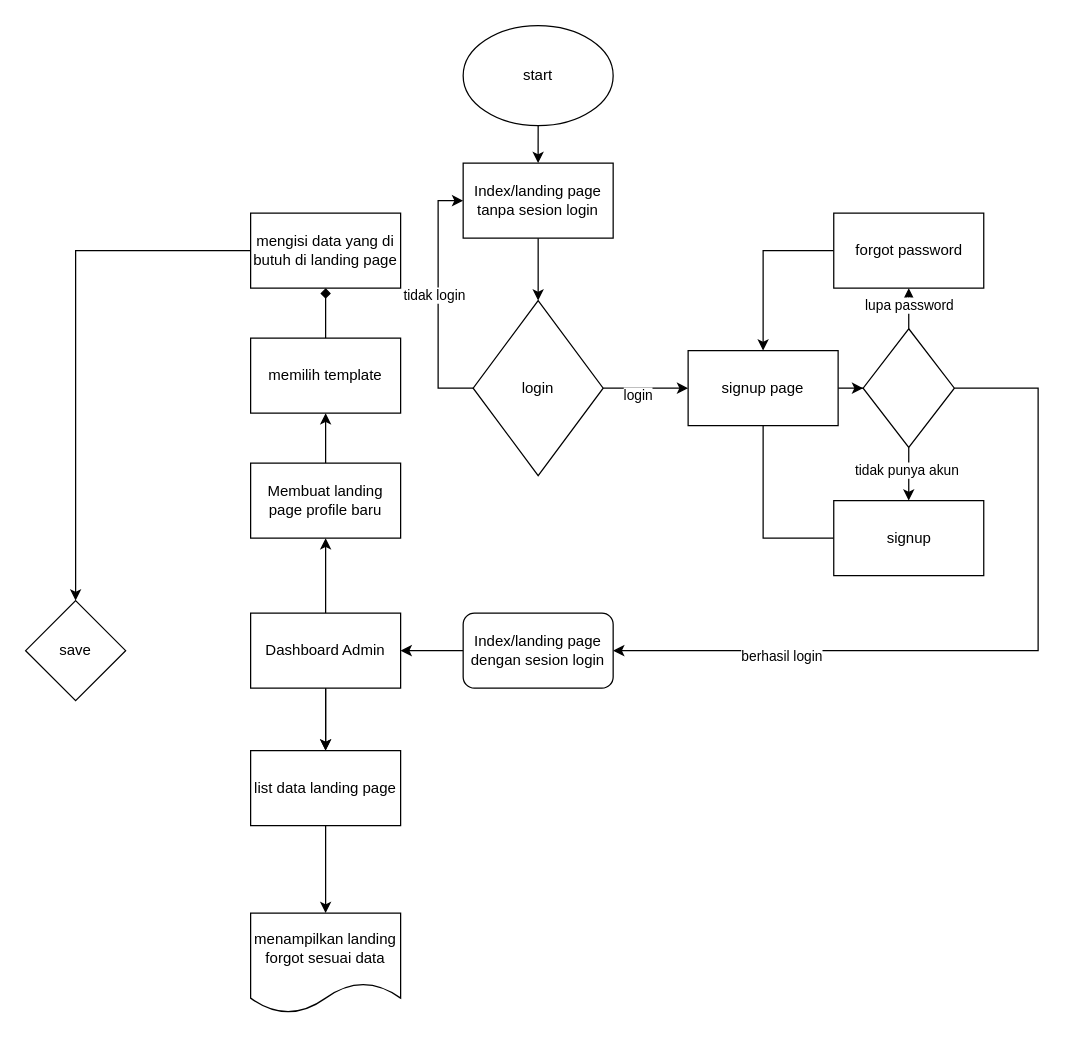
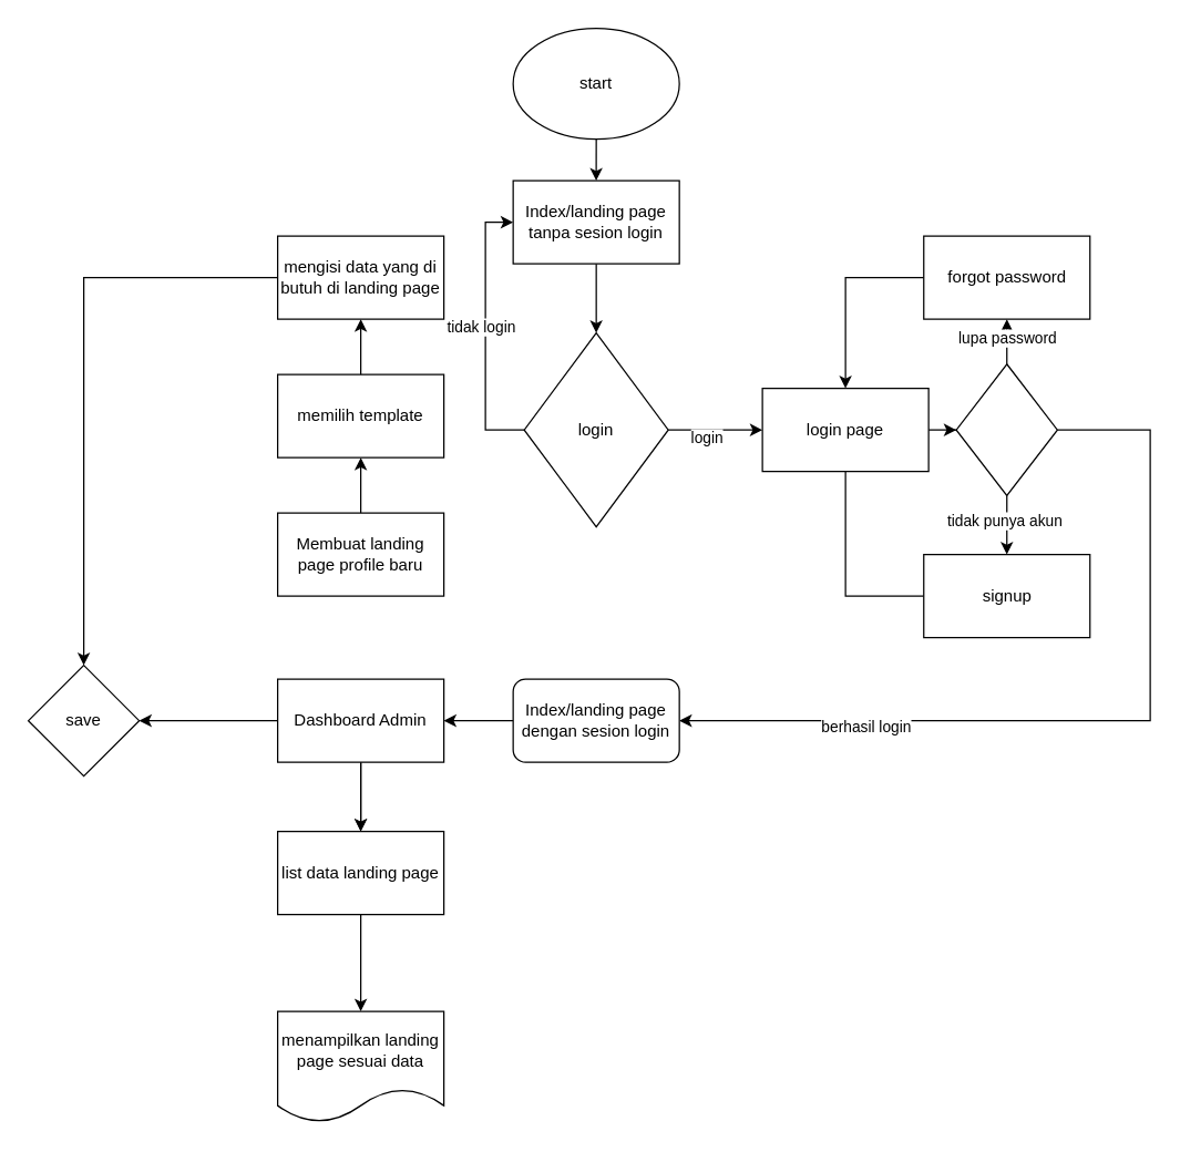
- <mxCell id="32" value="" style="edgeStyle=orthogonalEdgeStyle;rounded=0;orthogonalLoop=1;jettySize=auto;html=1;endArrow=diamond;" edge="1" parent="1" source="33" target="35"><mxGeometry relative="1" as="geometry" /></mxCell>
+ <mxCell id="32" value="" style="edgeStyle=orthogonalEdgeStyle;rounded=0;orthogonalLoop=1;jettySize=auto;html=1;" edge="1" parent="1" source="33" target="35"><mxGeometry relative="1" as="geometry" /></mxCell>
- <mxCell id="5" value="signup page" style="rounded=0;whiteSpace=wrap;html=1;" parent="1" vertex="1"><mxGeometry x="550" y="280" width="120" height="60" as="geometry" /></mxCell>
+ <mxCell id="5" value="login page" style="rounded=0;whiteSpace=wrap;html=1;" parent="1" vertex="1"><mxGeometry x="550" y="280" width="120" height="60" as="geometry" /></mxCell>
- <mxCell id="26" value="" style="edgeStyle=orthogonalEdgeStyle;rounded=0;orthogonalLoop=1;jettySize=auto;html=1;" edge="1" parent="1" source="27" target="31"><mxGeometry relative="1" as="geometry" /></mxCell>
+ <mxCell id="26" value="" style="edgeStyle=orthogonalEdgeStyle;rounded=0;orthogonalLoop=1;jettySize=auto;html=1;" edge="1" parent="1" source="27" target="36"><mxGeometry relative="1" as="geometry" /></mxCell>
- <mxCell id="39" value="menampilkan landing forgot sesuai data" style="shape=document;whiteSpace=wrap;html=1;boundedLbl=1;" vertex="1" parent="1"><mxGeometry x="200" y="730" width="120" height="80" as="geometry" /></mxCell>
+ <mxCell id="39" value="menampilkan landing page sesuai data" style="shape=document;whiteSpace=wrap;html=1;boundedLbl=1;" vertex="1" parent="1"><mxGeometry x="200" y="730" width="120" height="80" as="geometry" /></mxCell>
